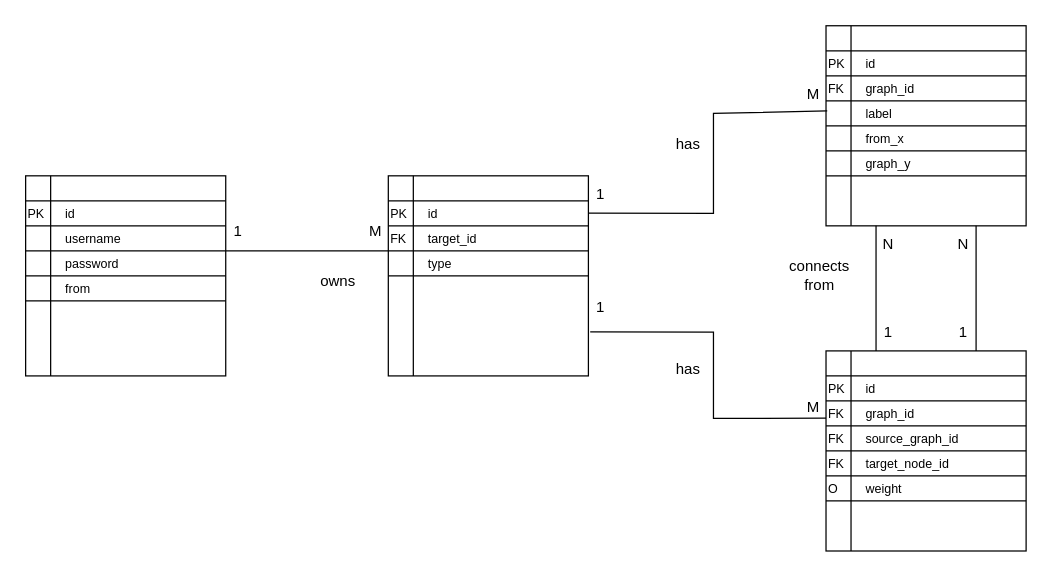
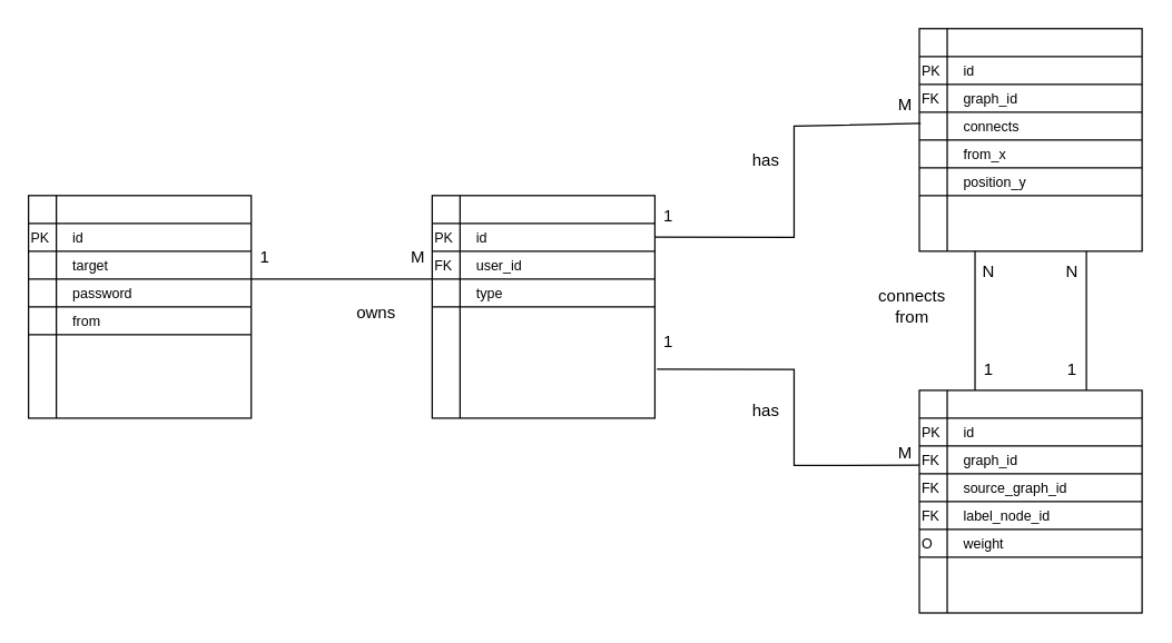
- <mxCell id="24" value="&lt;span style=&quot;font-size: 10px;&quot;&gt;label&lt;/span&gt;" style="text;html=1;whiteSpace=wrap;strokeColor=none;fillColor=none;align=left;verticalAlign=middle;rounded=0;" vertex="1" parent="1"><mxGeometry x="690" y="80" width="130" height="20" as="geometry" /></mxCell>
+ <mxCell id="24" value="&lt;span style=&quot;font-size: 10px;&quot;&gt;connects&lt;/span&gt;" style="text;html=1;whiteSpace=wrap;strokeColor=none;fillColor=none;align=left;verticalAlign=middle;rounded=0;" vertex="1" parent="1"><mxGeometry x="690" y="80" width="130" height="20" as="geometry" /></mxCell>
- <mxCell id="32" value="&lt;span style=&quot;font-size: 10px;&quot;&gt;graph_y&lt;/span&gt;" style="text;html=1;whiteSpace=wrap;strokeColor=none;fillColor=none;align=left;verticalAlign=middle;rounded=0;" vertex="1" parent="1"><mxGeometry x="690" y="120" width="130" height="20" as="geometry" /></mxCell>
+ <mxCell id="32" value="&lt;span style=&quot;font-size: 10px;&quot;&gt;position_y&lt;/span&gt;" style="text;html=1;whiteSpace=wrap;strokeColor=none;fillColor=none;align=left;verticalAlign=middle;rounded=0;" vertex="1" parent="1"><mxGeometry x="690" y="120" width="130" height="20" as="geometry" /></mxCell>
- <mxCell id="4" value="&lt;span style=&quot;font-size: 10px;&quot;&gt;username&lt;/span&gt;" style="text;html=1;whiteSpace=wrap;strokeColor=none;fillColor=none;align=left;verticalAlign=middle;rounded=0;" vertex="1" parent="1"><mxGeometry x="50" y="180" width="130" height="20" as="geometry" /></mxCell>
+ <mxCell id="4" value="&lt;span style=&quot;font-size: 10px;&quot;&gt;target&lt;/span&gt;" style="text;html=1;whiteSpace=wrap;strokeColor=none;fillColor=none;align=left;verticalAlign=middle;rounded=0;" vertex="1" parent="1"><mxGeometry x="50" y="180" width="130" height="20" as="geometry" /></mxCell>
- <mxCell id="13" value="&lt;span style=&quot;font-size: 10px;&quot;&gt;target_id&lt;/span&gt;" style="text;html=1;whiteSpace=wrap;strokeColor=none;fillColor=none;align=left;verticalAlign=middle;rounded=0;" vertex="1" parent="1"><mxGeometry x="340" y="180" width="130" height="20" as="geometry" /></mxCell>
+ <mxCell id="13" value="&lt;span style=&quot;font-size: 10px;&quot;&gt;user_id&lt;/span&gt;" style="text;html=1;whiteSpace=wrap;strokeColor=none;fillColor=none;align=left;verticalAlign=middle;rounded=0;" vertex="1" parent="1"><mxGeometry x="340" y="180" width="130" height="20" as="geometry" /></mxCell>
- <mxCell id="38" value="&lt;span style=&quot;font-size: 10px;&quot;&gt;target_node_id&lt;/span&gt;" style="text;html=1;whiteSpace=wrap;strokeColor=none;fillColor=none;align=left;verticalAlign=middle;rounded=0;" vertex="1" parent="1"><mxGeometry x="690" y="360" width="130" height="20" as="geometry" /></mxCell>
+ <mxCell id="38" value="&lt;span style=&quot;font-size: 10px;&quot;&gt;label_node_id&lt;/span&gt;" style="text;html=1;whiteSpace=wrap;strokeColor=none;fillColor=none;align=left;verticalAlign=middle;rounded=0;" vertex="1" parent="1"><mxGeometry x="690" y="360" width="130" height="20" as="geometry" /></mxCell>
